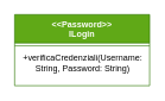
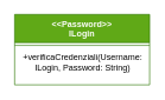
- <mxCell id="4" value="&lt;div align=&quot;center&quot;&gt;+verificaCredenziali(Username: String, Password: String)&lt;br&gt;&lt;/div&gt;&lt;br&gt;&lt;span style=&quot;white-space: pre;&quot;&gt; &lt;/span&gt;" style="text;strokeColor=none;fillColor=none;align=left;verticalAlign=top;spacingLeft=4;spacingRight=4;overflow=hidden;rotatable=0;points=[[0,0.5],[1,0.5]];portConstraint=eastwest;whiteSpace=wrap;html=1;" parent="2" vertex="1"><mxGeometry y="48" width="190" height="52" as="geometry" /></mxCell>
+ <mxCell id="4" value="&lt;div align=&quot;center&quot;&gt;+verificaCredenziali(Username: ILogin, Password: String)&lt;br&gt;&lt;/div&gt;&lt;br&gt;&lt;span style=&quot;white-space: pre;&quot;&gt; &lt;/span&gt;" style="text;strokeColor=none;fillColor=none;align=left;verticalAlign=top;spacingLeft=4;spacingRight=4;overflow=hidden;rotatable=0;points=[[0,0.5],[1,0.5]];portConstraint=eastwest;whiteSpace=wrap;html=1;" parent="2" vertex="1"><mxGeometry y="48" width="190" height="52" as="geometry" /></mxCell>
